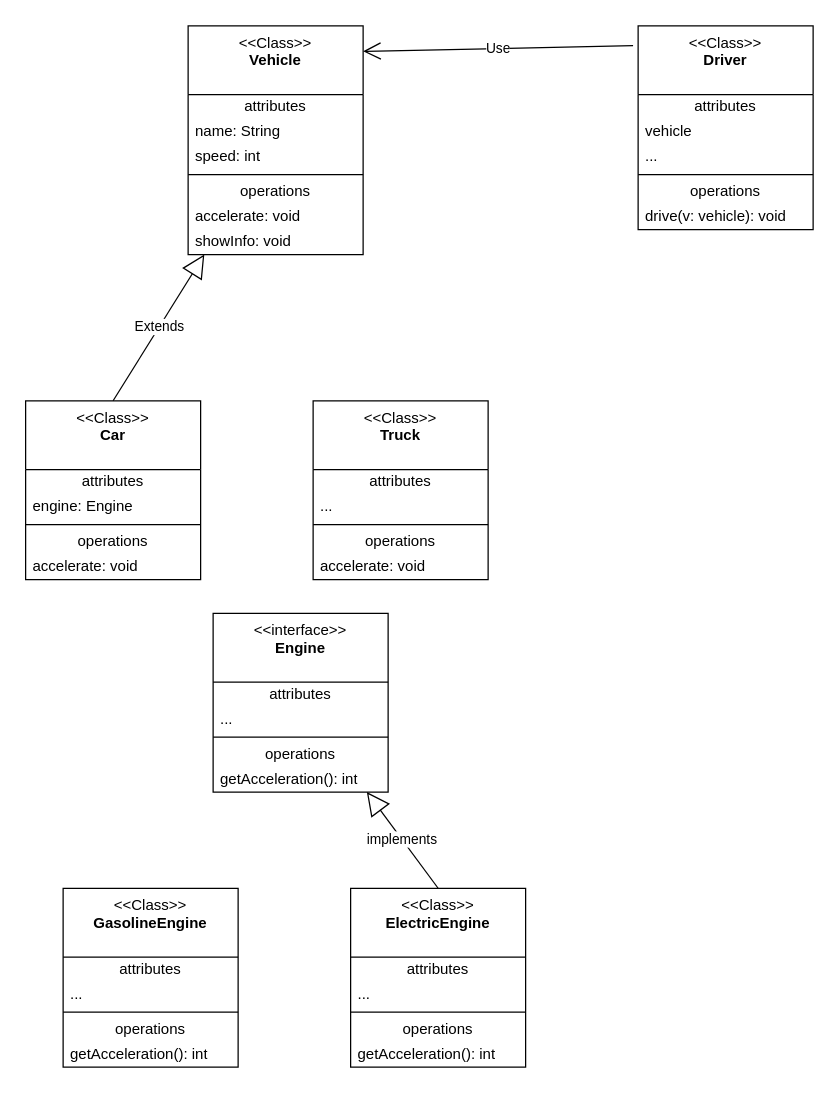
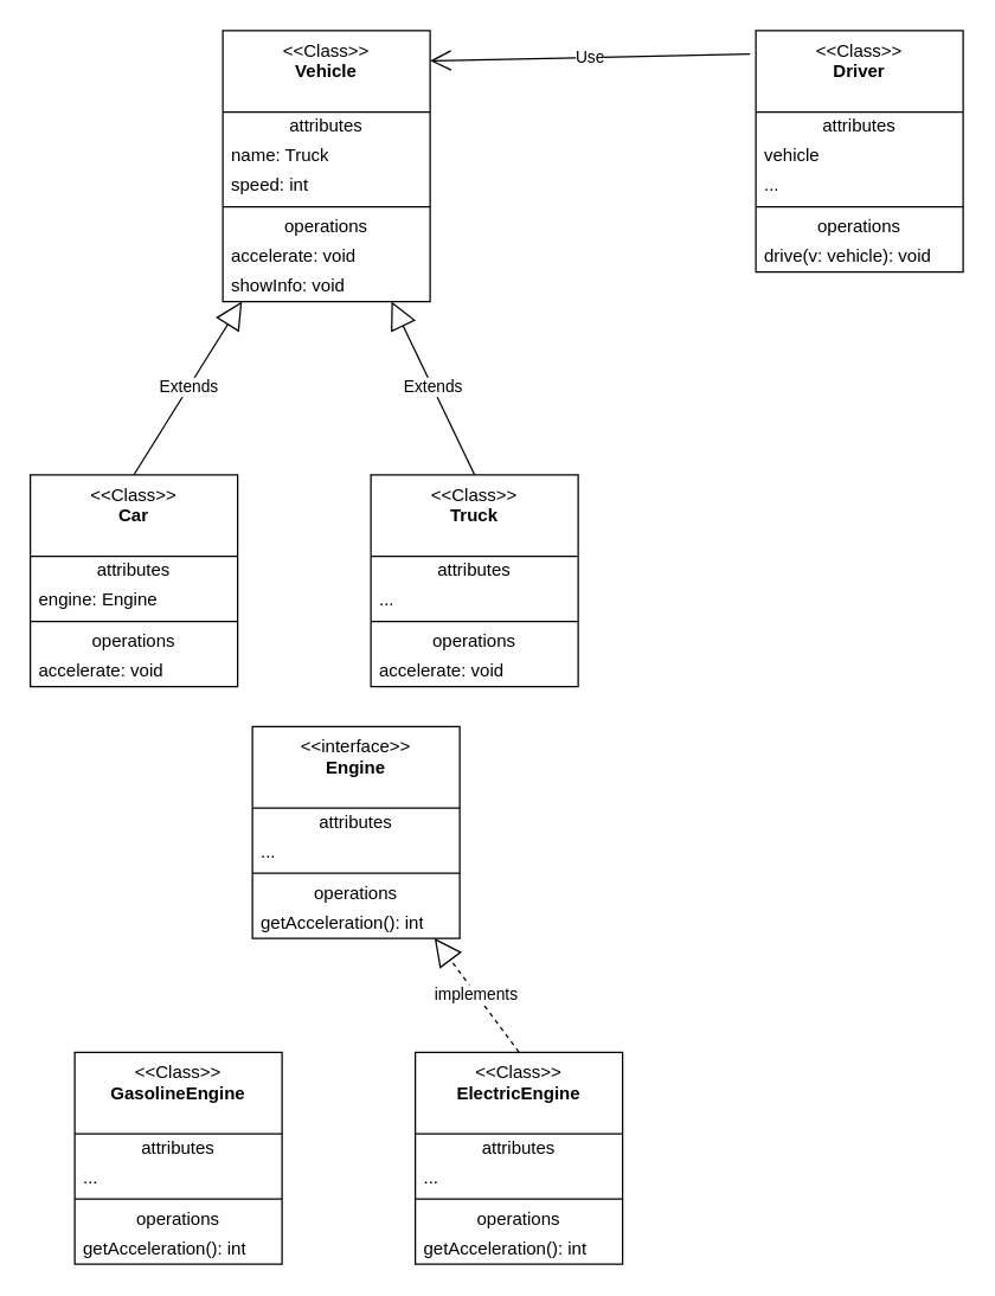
- <mxCell id="11" value="name: String" style="text;html=1;strokeColor=none;fillColor=none;align=left;verticalAlign=middle;spacingLeft=4;spacingRight=4;overflow=hidden;rotatable=0;points=[[0,0.5],[1,0.5]];portConstraint=eastwest;whiteSpace=wrap;" parent="9" vertex="1"><mxGeometry y="75" width="140" height="20" as="geometry" /></mxCell>
+ <mxCell id="11" value="name: Truck" style="text;html=1;strokeColor=none;fillColor=none;align=left;verticalAlign=middle;spacingLeft=4;spacingRight=4;overflow=hidden;rotatable=0;points=[[0,0.5],[1,0.5]];portConstraint=eastwest;whiteSpace=wrap;" parent="9" vertex="1"><mxGeometry y="75" width="140" height="20" as="geometry" /></mxCell>
+ <mxCell id="48" value="Extends" style="endArrow=block;endSize=16;endFill=0;html=1;rounded=0;exitX=0.5;exitY=0;exitDx=0;exitDy=0;" parent="1" source="23" target="9" edge="1"><mxGeometry width="160" relative="1" as="geometry"><mxPoint x="190" y="360" as="sourcePoint" /><mxPoint x="323" y="241" as="targetPoint" /></mxGeometry></mxCell>
- <mxCell id="49" value="implements" style="endArrow=block;endSize=16;endFill=0;html=1;rounded=0;exitX=0.5;exitY=0;exitDx=0;exitDy=0;" parent="1" source="41" target="29" edge="1"><mxGeometry width="160" relative="1" as="geometry"><mxPoint x="190" y="797" as="sourcePoint" /><mxPoint x="240" y="690" as="targetPoint" /></mxGeometry></mxCell>
+ <mxCell id="49" value="implements" style="endArrow=block;endSize=16;endFill=0;html=1;rounded=0;exitX=0.5;exitY=0;exitDx=0;exitDy=0;dashed=1;" parent="1" source="41" target="29" edge="1"><mxGeometry width="160" relative="1" as="geometry"><mxPoint x="190" y="797" as="sourcePoint" /><mxPoint x="240" y="690" as="targetPoint" /></mxGeometry></mxCell>
